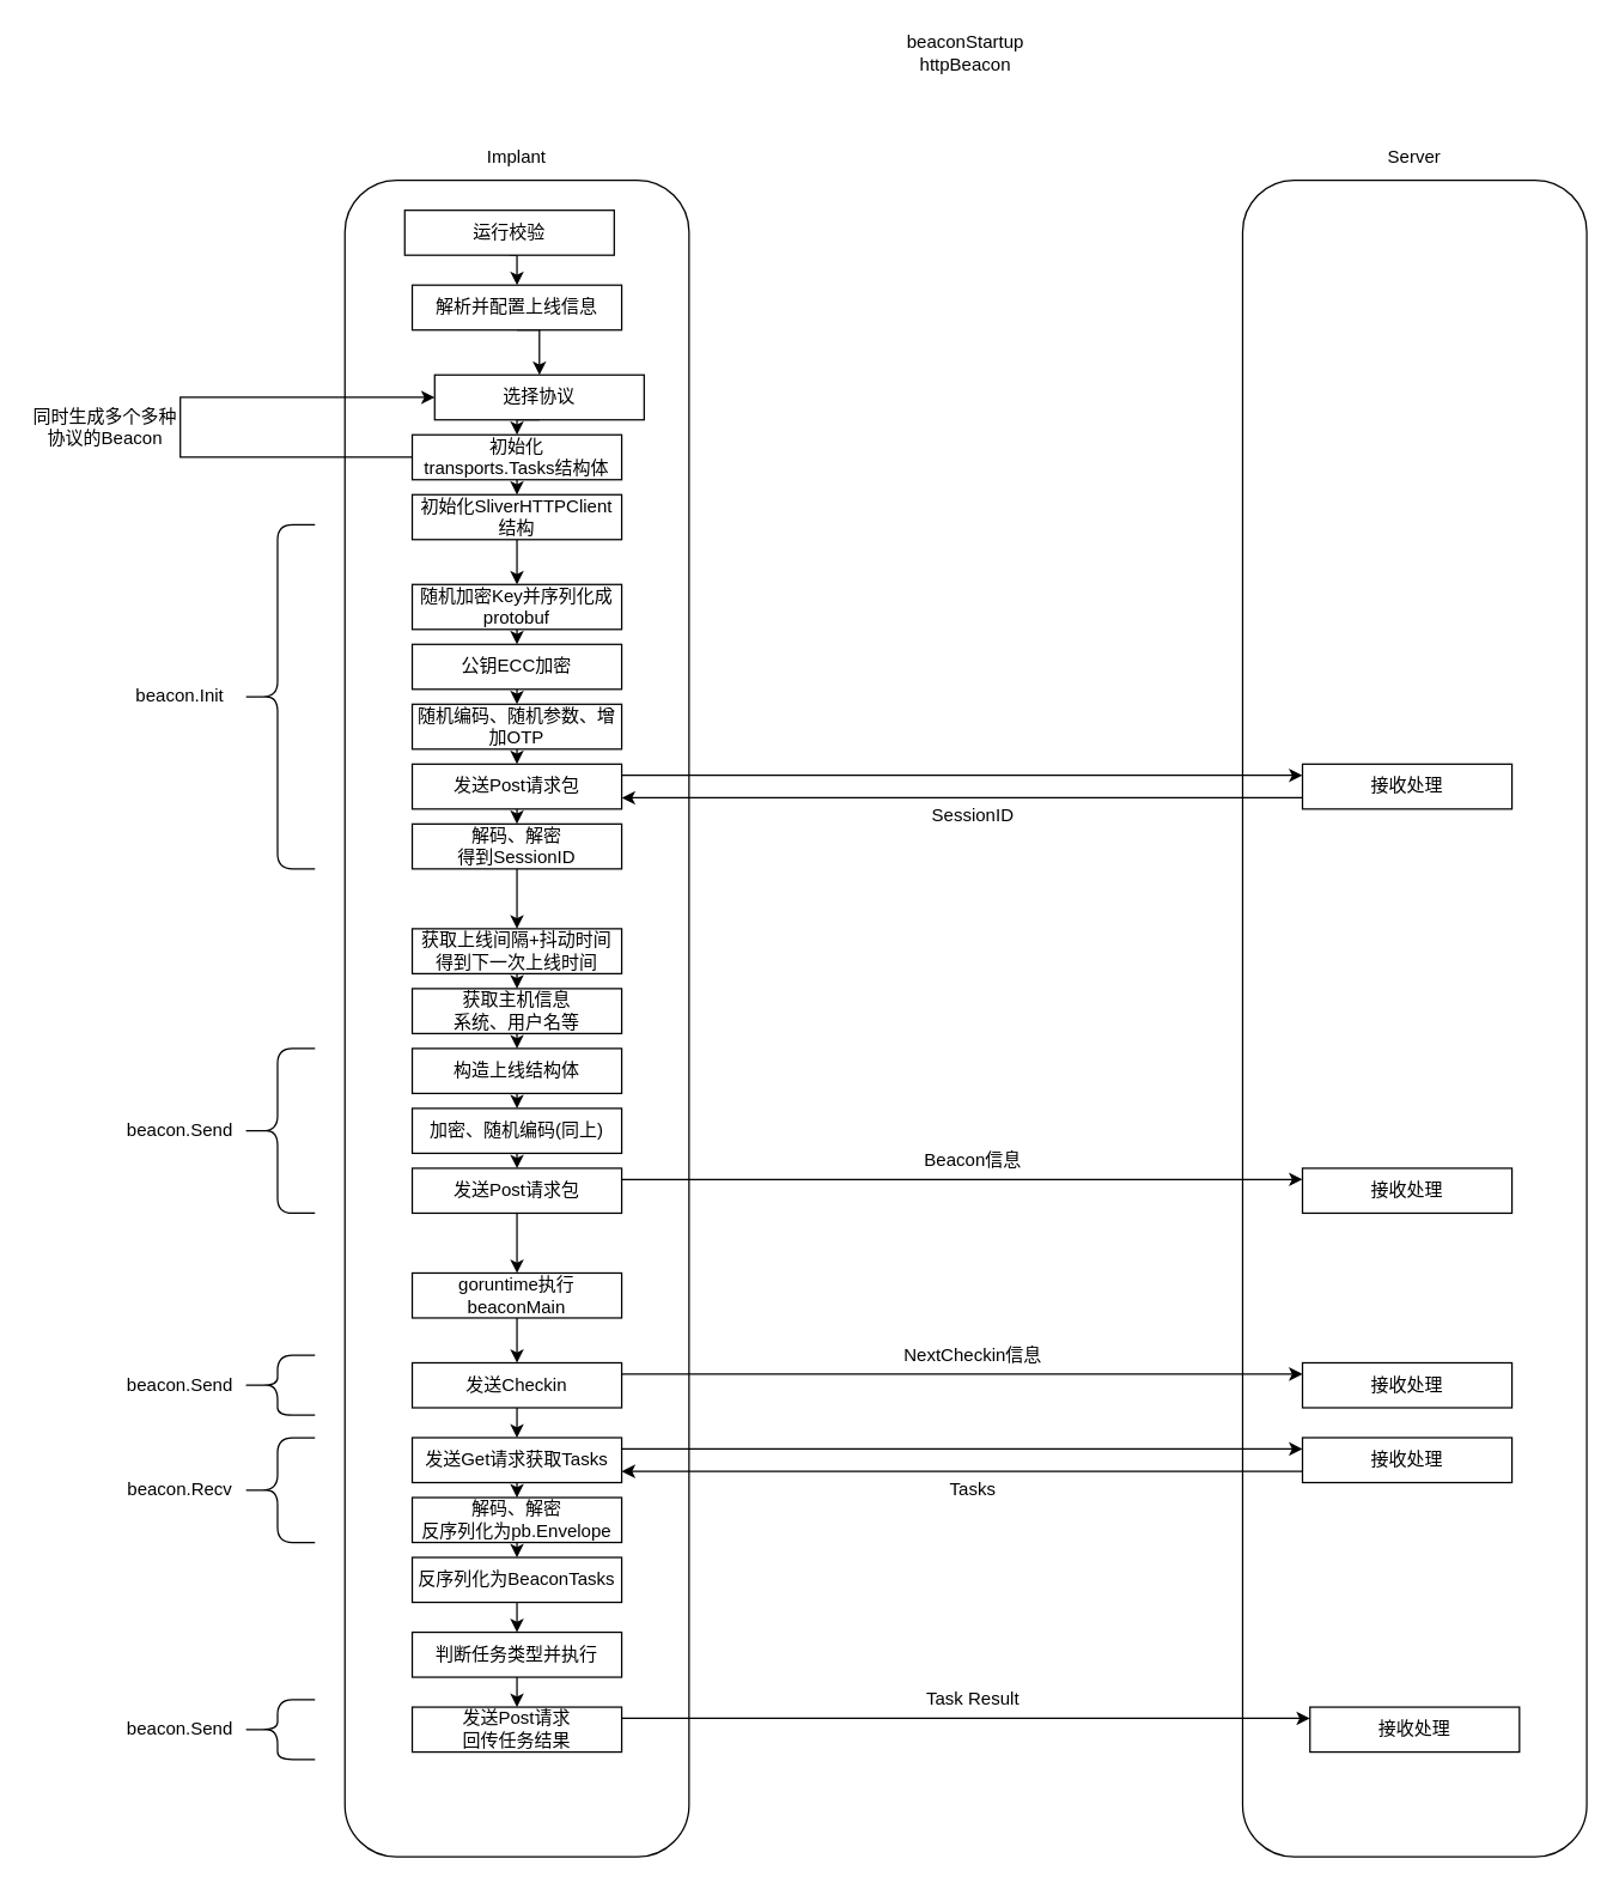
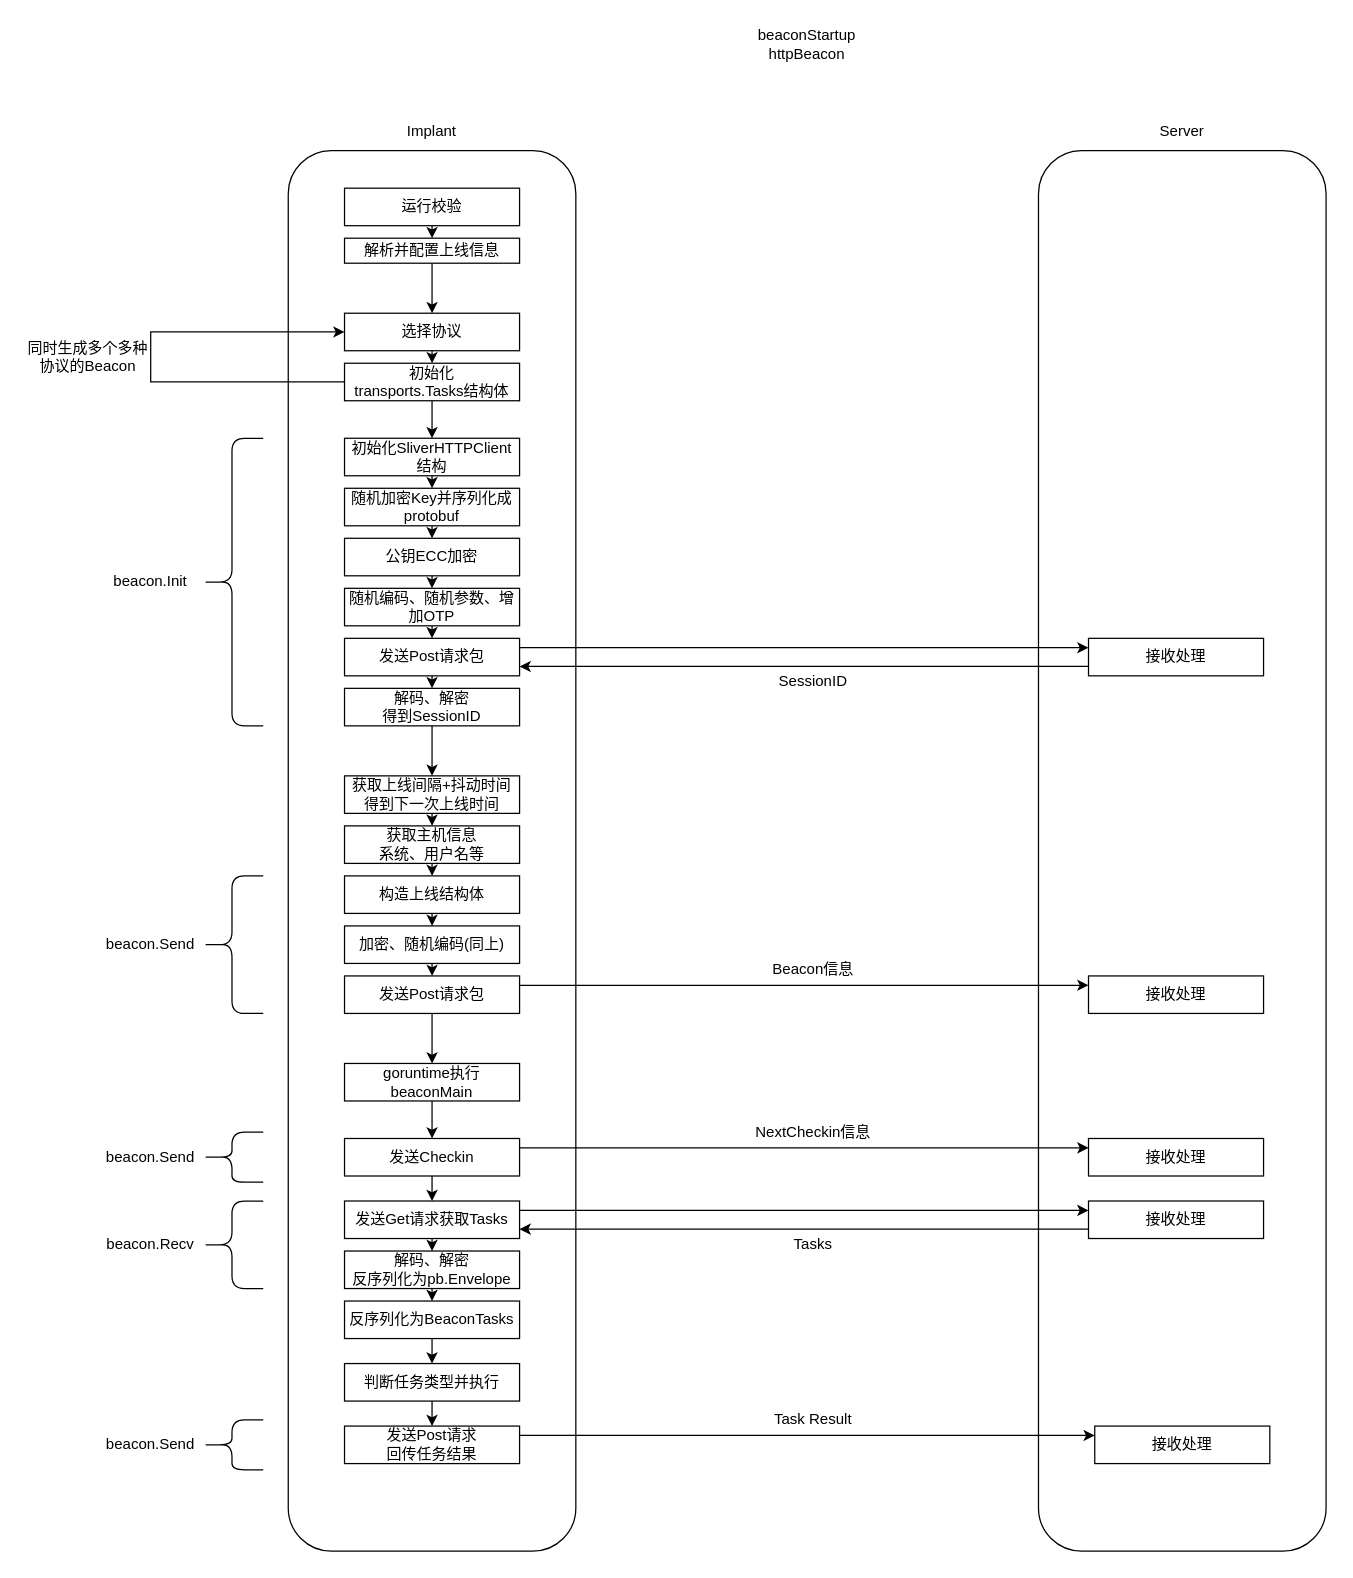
- <mxCell id="7" value="运行校验" style="rounded=0;whiteSpace=wrap;html=1;movable=0;resizable=0;rotatable=0;deletable=0;editable=0;connectable=0;" parent="1" vertex="1"><mxGeometry x="270" y="140" width="140" height="30" as="geometry" /></mxCell>
+ <mxCell id="7" value="运行校验" style="rounded=0;whiteSpace=wrap;html=1;movable=0;resizable=0;rotatable=0;deletable=0;editable=0;connectable=0;" parent="1" vertex="1"><mxGeometry x="275" y="150" width="140" height="30" as="geometry" /></mxCell>
- <mxCell id="9" value="解析并配置上线信息" style="rounded=0;whiteSpace=wrap;html=1;movable=0;resizable=0;rotatable=0;deletable=0;editable=0;connectable=0;" parent="1" vertex="1"><mxGeometry x="275" y="190" width="140" height="30" as="geometry" /></mxCell>
+ <mxCell id="9" value="解析并配置上线信息" style="rounded=0;whiteSpace=wrap;html=1;movable=0;resizable=0;rotatable=0;deletable=0;editable=0;connectable=0;" parent="1" vertex="1"><mxGeometry x="275" y="190" width="140" height="20" as="geometry" /></mxCell>
- <mxCell id="11" value="选择协议" style="rounded=0;whiteSpace=wrap;html=1;movable=0;resizable=0;rotatable=0;deletable=0;editable=0;connectable=0;" parent="1" vertex="1"><mxGeometry x="290" y="250" width="140" height="30" as="geometry" /></mxCell>
+ <mxCell id="11" value="选择协议" style="rounded=0;whiteSpace=wrap;html=1;movable=0;resizable=0;rotatable=0;deletable=0;editable=0;connectable=0;" parent="1" vertex="1"><mxGeometry x="275" y="250" width="140" height="30" as="geometry" /></mxCell>
- <mxCell id="16" value="初始化SliverHTTPClient结构" style="rounded=0;whiteSpace=wrap;html=1;movable=0;resizable=0;rotatable=0;deletable=0;editable=0;connectable=0;" parent="1" vertex="1"><mxGeometry x="275" y="330" width="140" height="30" as="geometry" /></mxCell>
+ <mxCell id="16" value="初始化SliverHTTPClient结构" style="rounded=0;whiteSpace=wrap;html=1;movable=0;resizable=0;rotatable=0;deletable=0;editable=0;connectable=0;" parent="1" vertex="1"><mxGeometry x="275" y="350" width="140" height="30" as="geometry" /></mxCell>
